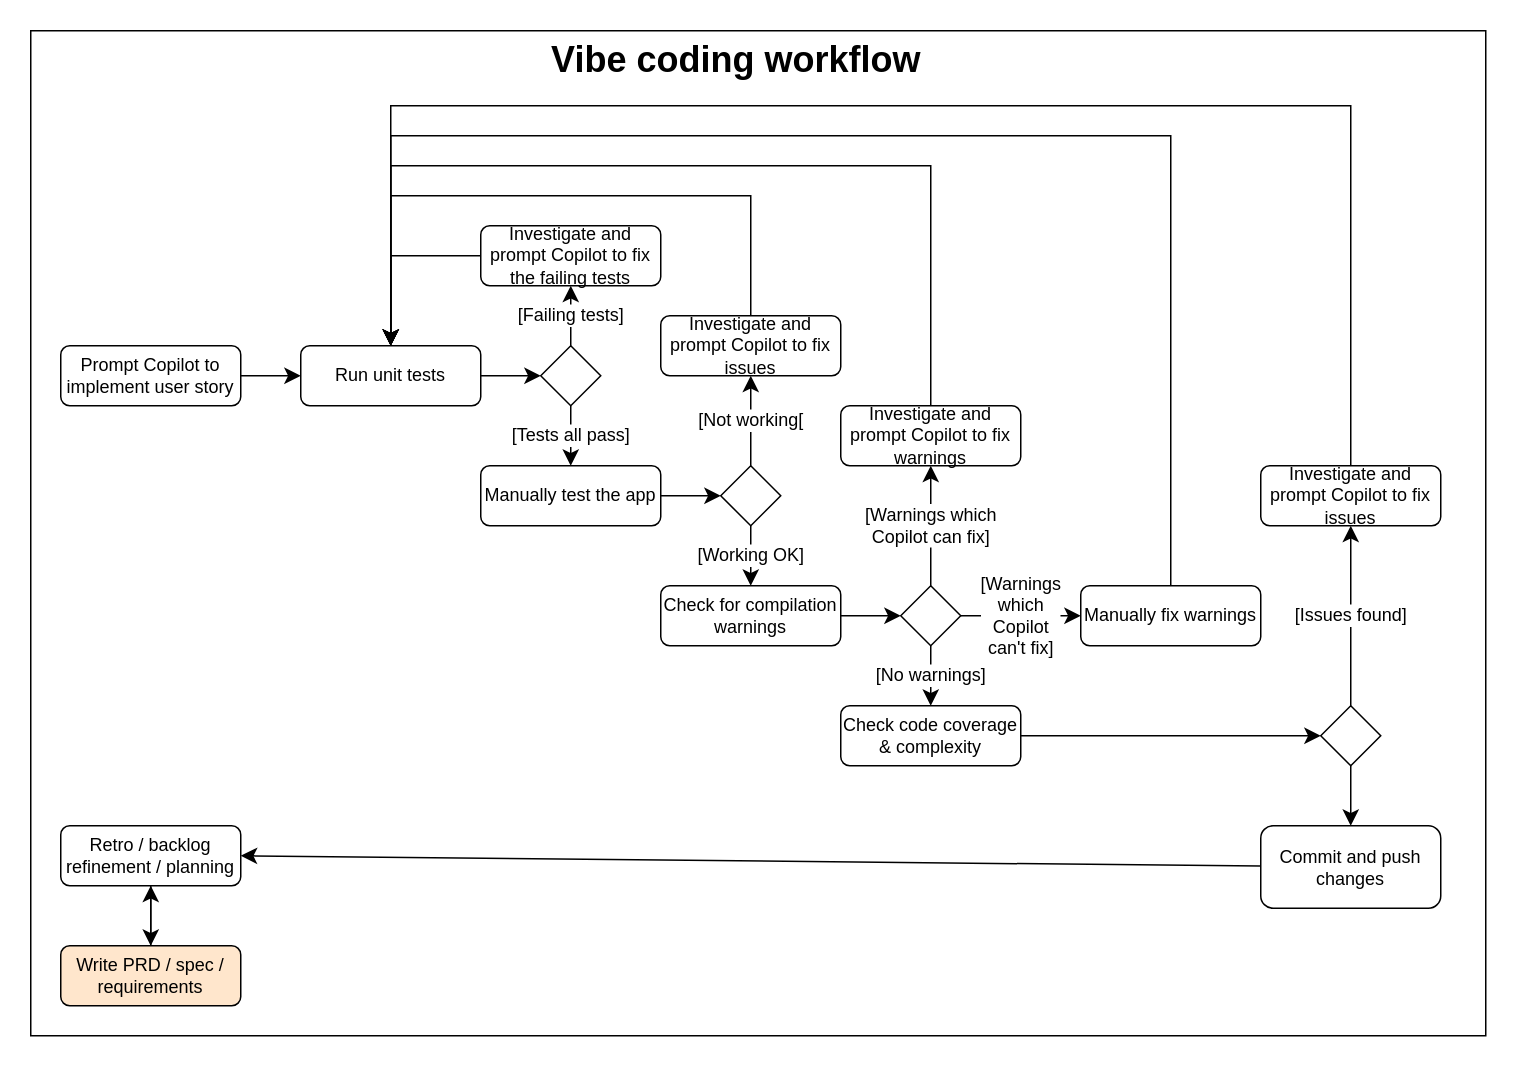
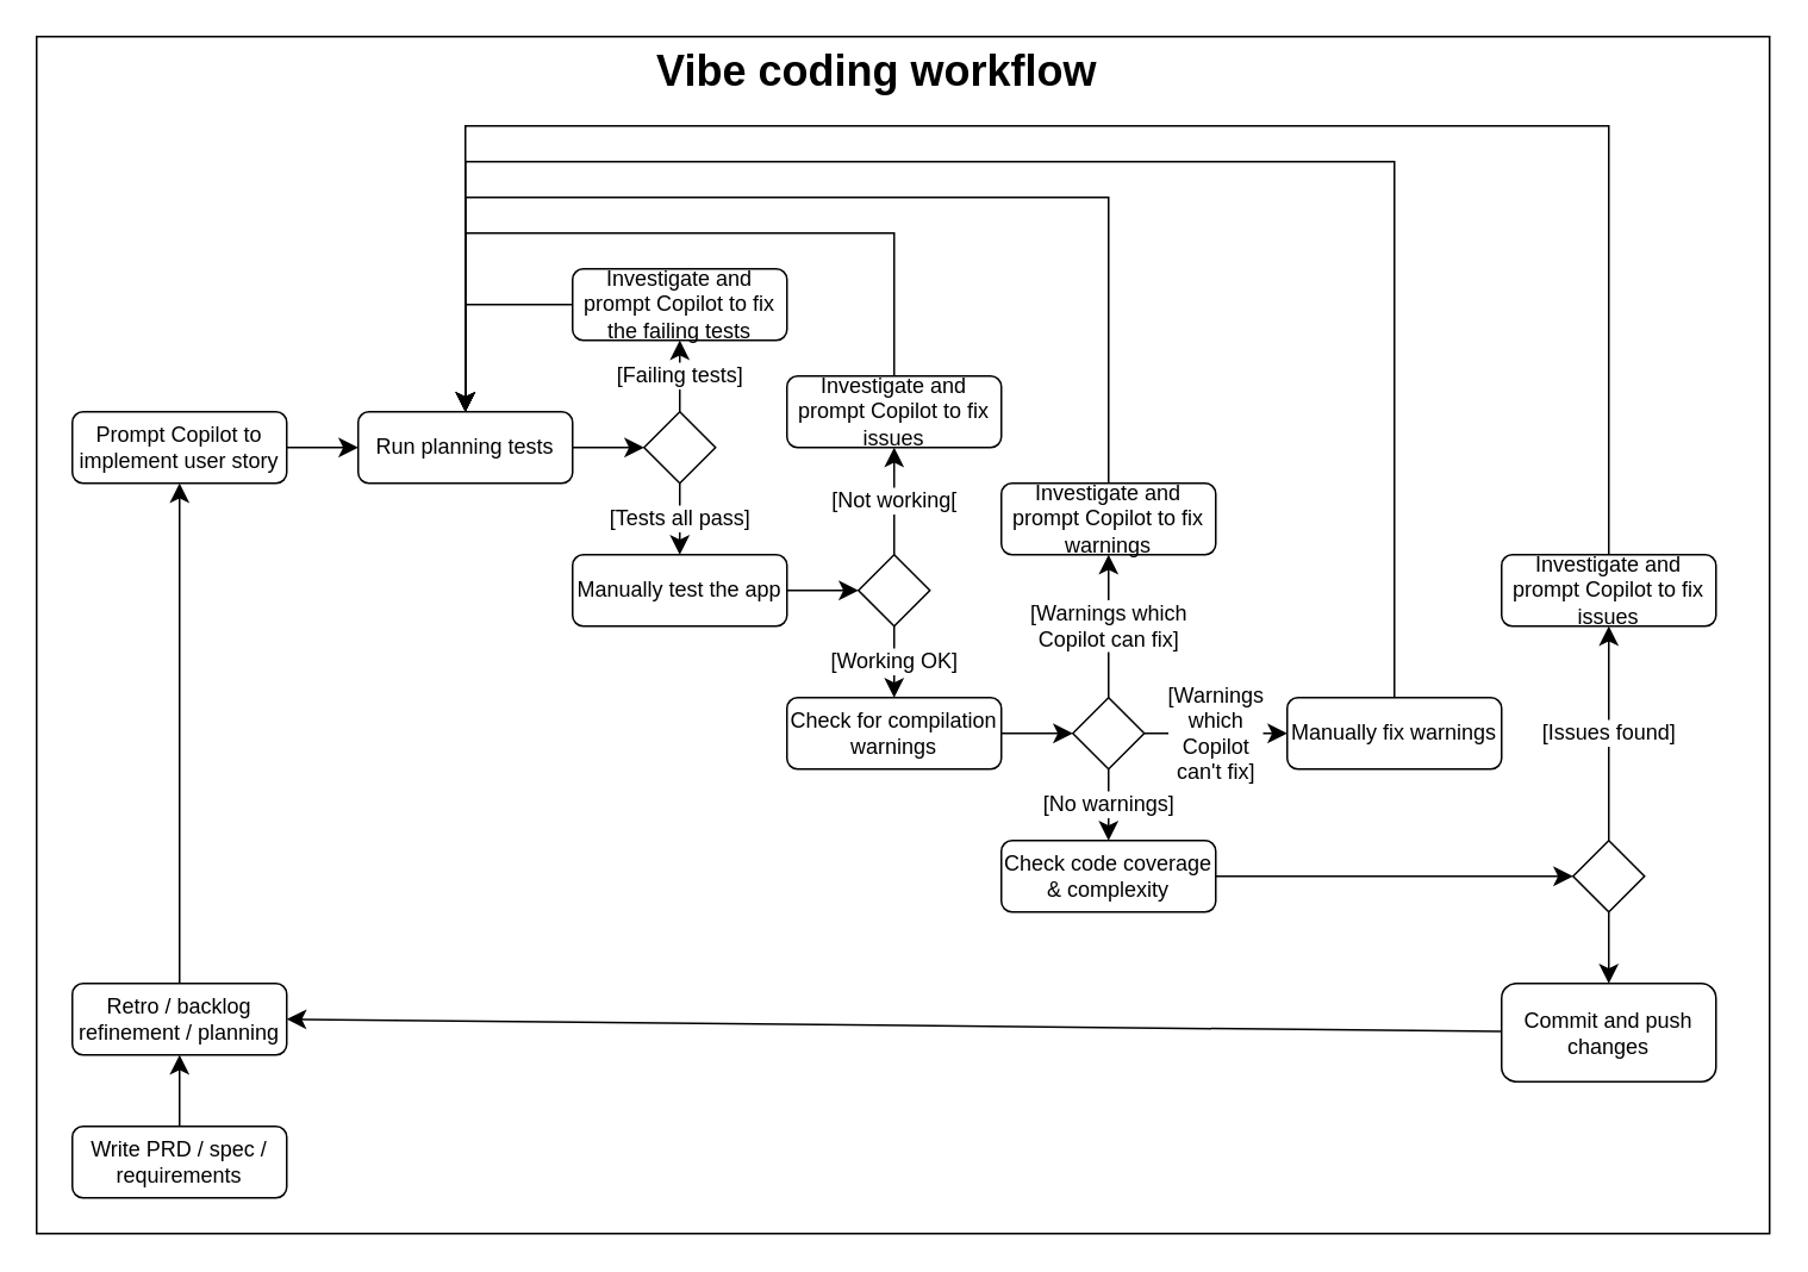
- <mxCell id="8" value="Run unit tests" style="rounded=1;whiteSpace=wrap;html=1;" parent="1" vertex="1"><mxGeometry x="200" y="230" width="120" height="40" as="geometry" /></mxCell>
+ <mxCell id="8" value="Run planning tests" style="rounded=1;whiteSpace=wrap;html=1;" parent="1" vertex="1"><mxGeometry x="200" y="230" width="120" height="40" as="geometry" /></mxCell>
- <mxCell id="3" value="" style="edgeStyle=none;curved=1;rounded=0;orthogonalLoop=1;jettySize=auto;html=1;fontSize=12;startSize=8;endSize=8;" parent="1" source="4" target="41" edge="1"><mxGeometry relative="1" as="geometry" /></mxCell>
+ <mxCell id="3" value="" style="edgeStyle=none;curved=1;rounded=0;orthogonalLoop=1;jettySize=auto;html=1;fontSize=12;startSize=8;endSize=8;" parent="1" source="4" target="6" edge="1"><mxGeometry relative="1" as="geometry" /></mxCell>
- <mxCell id="41" value="Write PRD / spec / requirements" style="rounded=1;whiteSpace=wrap;html=1;fillColor=#ffe6cc;" parent="1" vertex="1"><mxGeometry x="40" y="630" width="120" height="40" as="geometry" /></mxCell>
+ <mxCell id="41" value="Write PRD / spec / requirements" style="rounded=1;whiteSpace=wrap;html=1;" parent="1" vertex="1"><mxGeometry x="40" y="630" width="120" height="40" as="geometry" /></mxCell>
